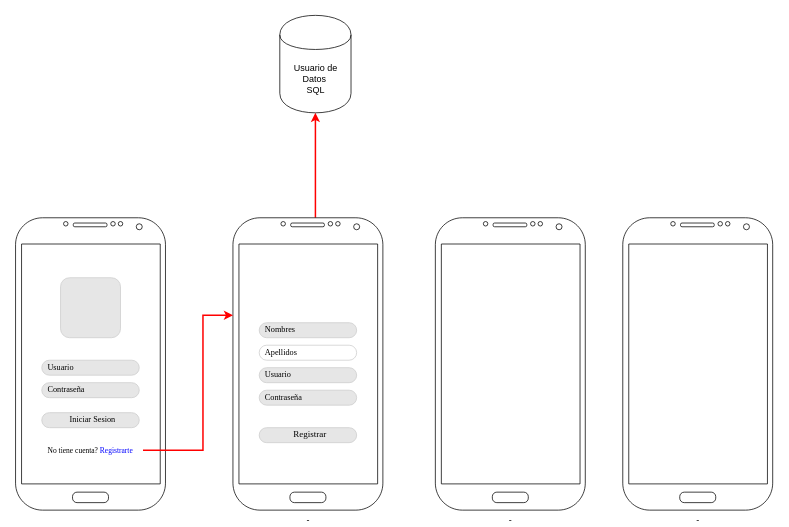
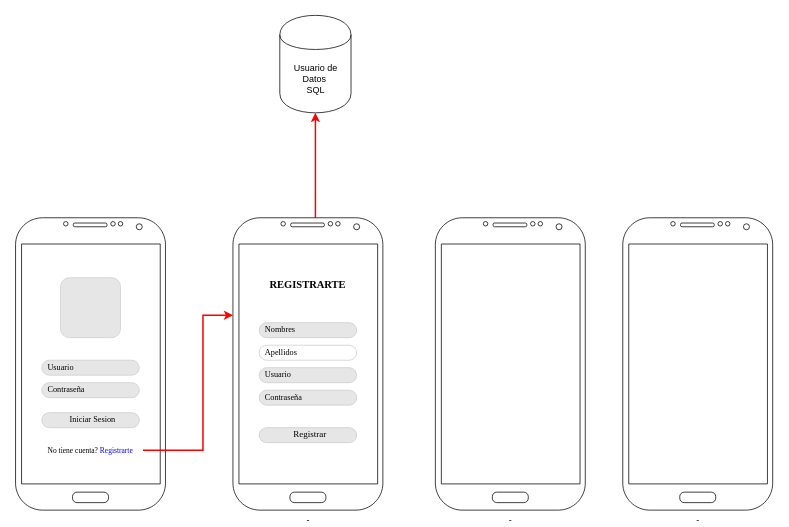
+ <mxCell id="10" value="REGISTRARTE" style="text;html=1;strokeColor=none;fillColor=none;align=center;verticalAlign=middle;whiteSpace=wrap;rounded=0;shadow=0;glass=0;comic=0;fontFamily=Tahoma;fontSize=14;fontColor=#000000;fontStyle=1" vertex="1" parent="1"><mxGeometry x="360" y="370" width="100" height="20" as="geometry" /></mxCell>
